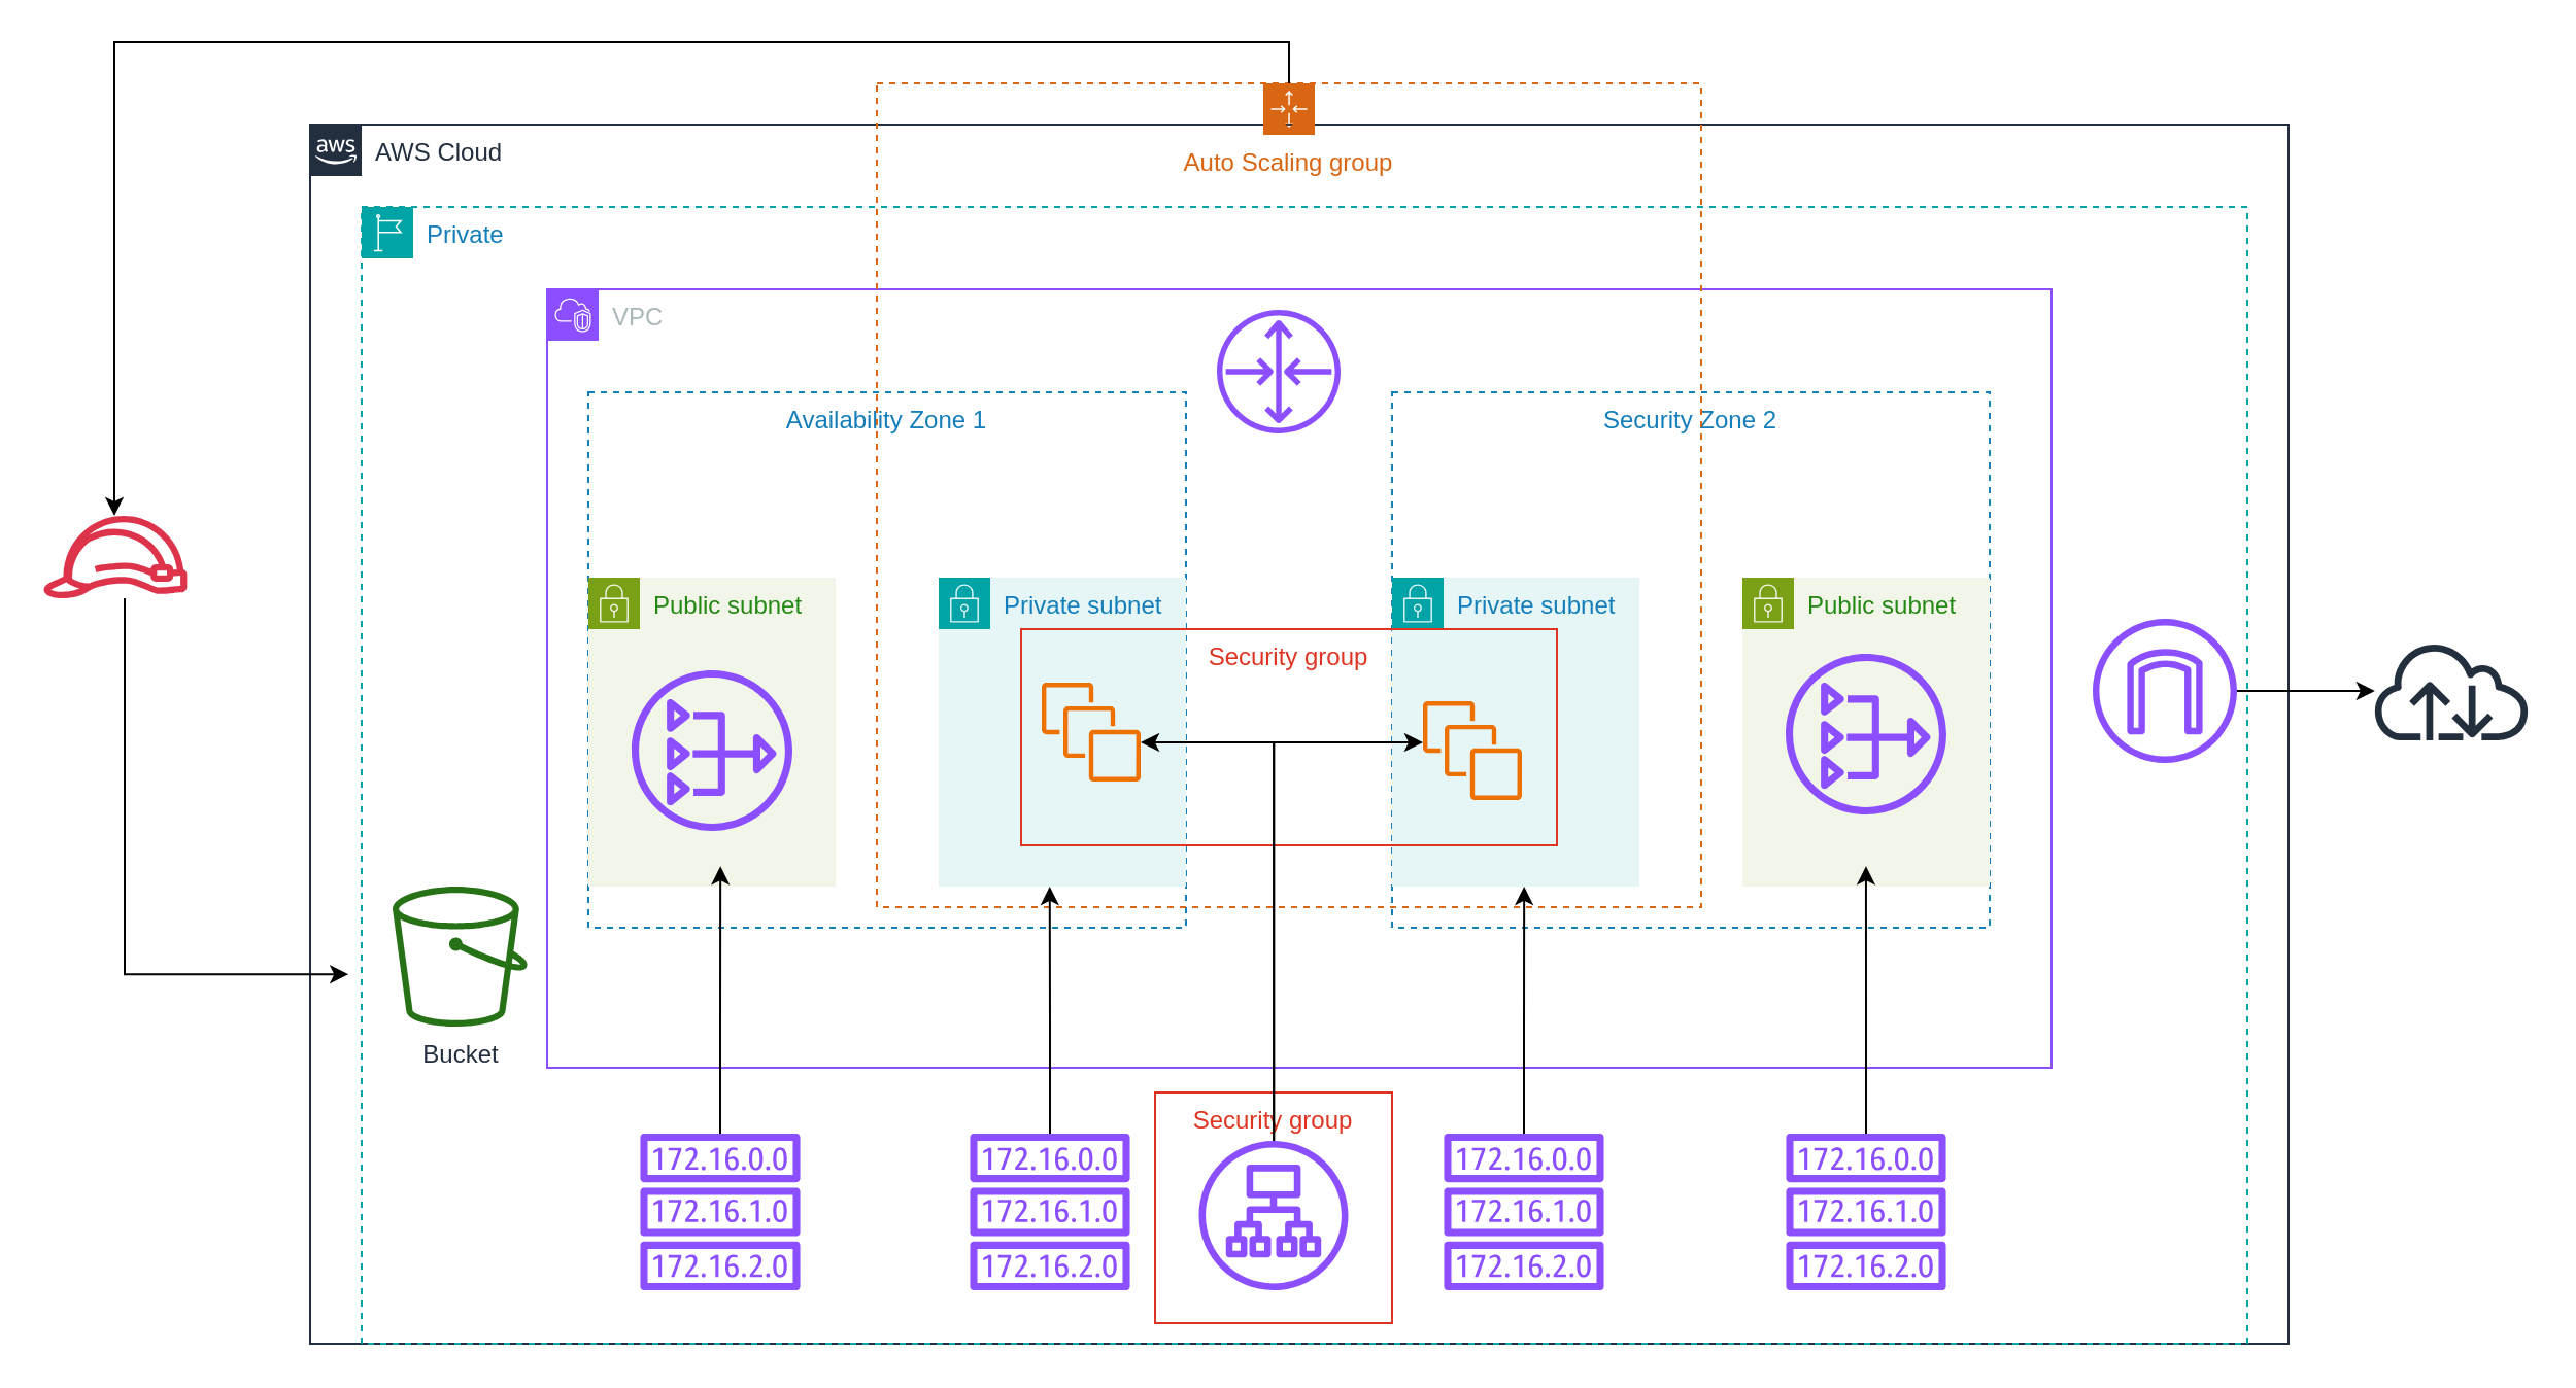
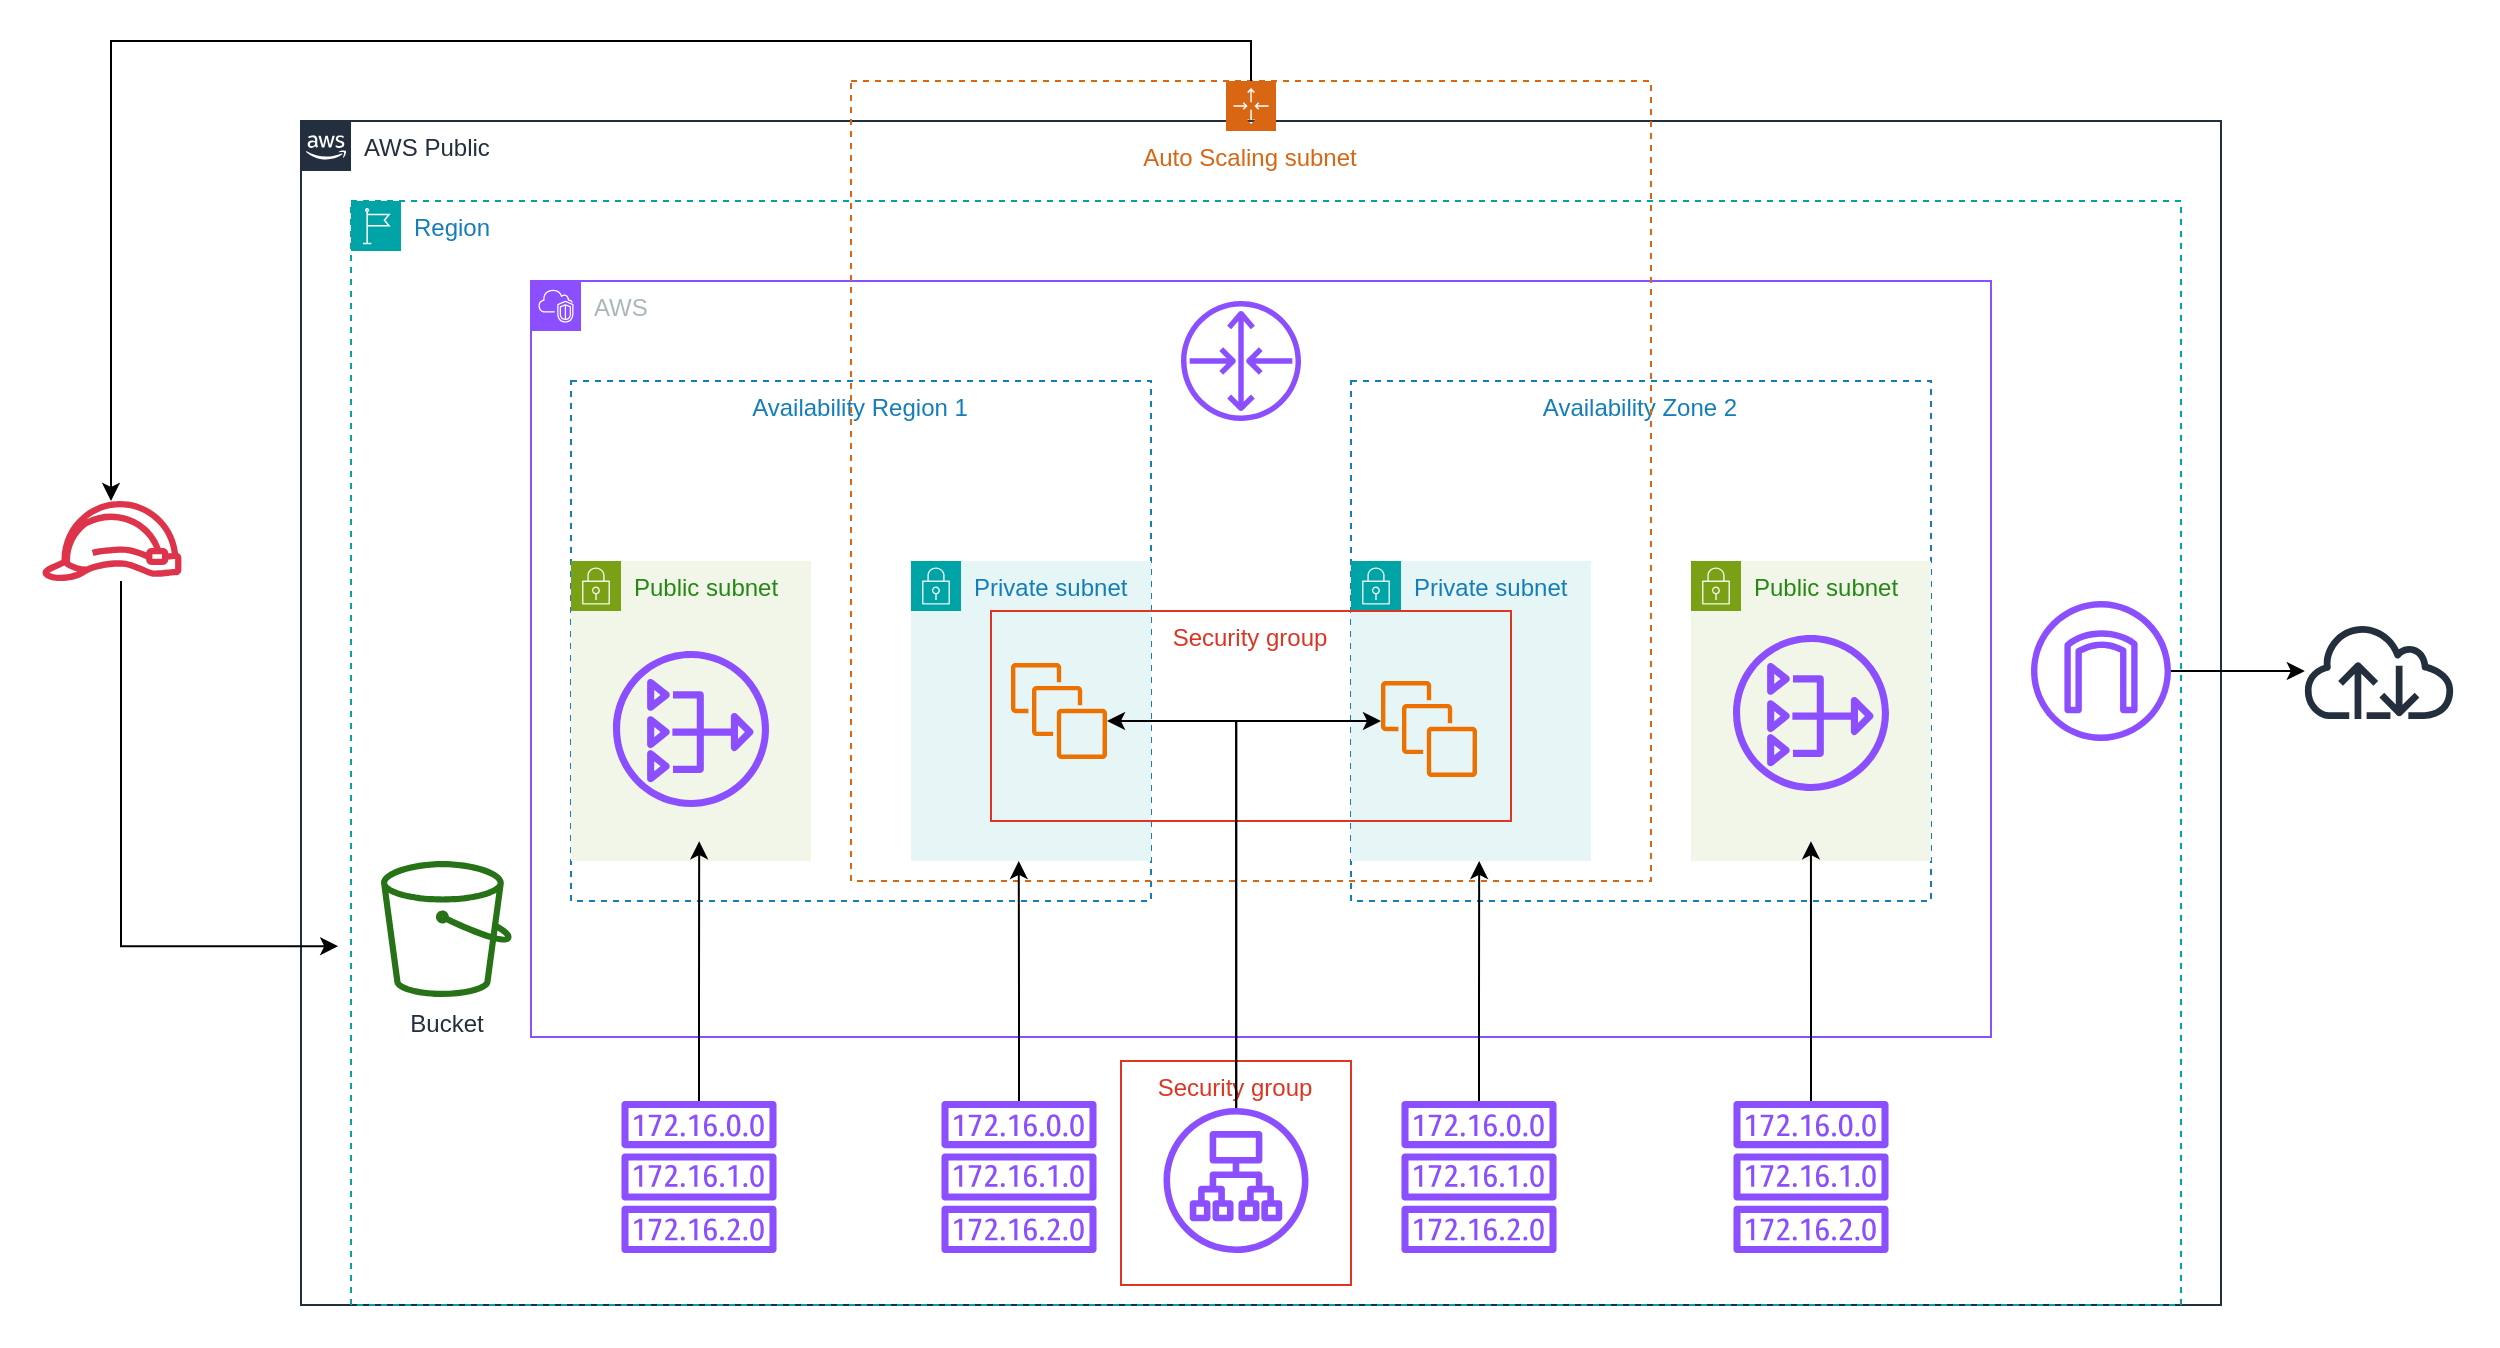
- <mxCell id="2" value="AWS Cloud" style="points=[[0,0],[0.25,0],[0.5,0],[0.75,0],[1,0],[1,0.25],[1,0.5],[1,0.75],[1,1],[0.75,1],[0.5,1],[0.25,1],[0,1],[0,0.75],[0,0.5],[0,0.25]];outlineConnect=0;gradientColor=none;html=1;whiteSpace=wrap;fontSize=12;fontStyle=0;shape=mxgraph.aws4.group;grIcon=mxgraph.aws4.group_aws_cloud_alt;strokeColor=#232F3E;fillColor=none;verticalAlign=top;align=left;spacingLeft=30;fontColor=#232F3E;dashed=0;labelBackgroundColor=#ffffff;container=1;pointerEvents=0;collapsible=0;recursiveResize=0;" parent="1" vertex="1"><mxGeometry x="150" y="60" width="960" height="592" as="geometry" /></mxCell>
+ <mxCell id="2" value="AWS Public" style="points=[[0,0],[0.25,0],[0.5,0],[0.75,0],[1,0],[1,0.25],[1,0.5],[1,0.75],[1,1],[0.75,1],[0.5,1],[0.25,1],[0,1],[0,0.75],[0,0.5],[0,0.25]];outlineConnect=0;gradientColor=none;html=1;whiteSpace=wrap;fontSize=12;fontStyle=0;shape=mxgraph.aws4.group;grIcon=mxgraph.aws4.group_aws_cloud_alt;strokeColor=#232F3E;fillColor=none;verticalAlign=top;align=left;spacingLeft=30;fontColor=#232F3E;dashed=0;labelBackgroundColor=#ffffff;container=1;pointerEvents=0;collapsible=0;recursiveResize=0;" parent="1" vertex="1"><mxGeometry x="150" y="60" width="960" height="592" as="geometry" /></mxCell>
- <mxCell id="14" value="Auto Scaling group" style="points=[[0,0],[0.25,0],[0.5,0],[0.75,0],[1,0],[1,0.25],[1,0.5],[1,0.75],[1,1],[0.75,1],[0.5,1],[0.25,1],[0,1],[0,0.75],[0,0.5],[0,0.25]];outlineConnect=0;gradientColor=none;html=1;whiteSpace=wrap;fontSize=12;fontStyle=0;container=1;pointerEvents=0;collapsible=0;recursiveResize=0;shape=mxgraph.aws4.groupCenter;grIcon=mxgraph.aws4.group_auto_scaling_group;grStroke=1;strokeColor=#D86613;fillColor=none;verticalAlign=top;align=center;fontColor=#D86613;dashed=1;spacingTop=25;" parent="6" vertex="1"><mxGeometry x="160" y="-100" width="400" height="400" as="geometry" /></mxCell>
+ <mxCell id="14" value="Auto Scaling subnet" style="points=[[0,0],[0.25,0],[0.5,0],[0.75,0],[1,0],[1,0.25],[1,0.5],[1,0.75],[1,1],[0.75,1],[0.5,1],[0.25,1],[0,1],[0,0.75],[0,0.5],[0,0.25]];outlineConnect=0;gradientColor=none;html=1;whiteSpace=wrap;fontSize=12;fontStyle=0;container=1;pointerEvents=0;collapsible=0;recursiveResize=0;shape=mxgraph.aws4.groupCenter;grIcon=mxgraph.aws4.group_auto_scaling_group;grStroke=1;strokeColor=#D86613;fillColor=none;verticalAlign=top;align=center;fontColor=#D86613;dashed=1;spacingTop=25;" parent="6" vertex="1"><mxGeometry x="160" y="-100" width="400" height="400" as="geometry" /></mxCell>
- <mxCell id="3" value="Private" style="points=[[0,0],[0.25,0],[0.5,0],[0.75,0],[1,0],[1,0.25],[1,0.5],[1,0.75],[1,1],[0.75,1],[0.5,1],[0.25,1],[0,1],[0,0.75],[0,0.5],[0,0.25]];outlineConnect=0;gradientColor=none;html=1;whiteSpace=wrap;fontSize=12;fontStyle=0;container=1;pointerEvents=0;collapsible=0;recursiveResize=0;shape=mxgraph.aws4.group;grIcon=mxgraph.aws4.group_region;strokeColor=#00A4A6;fillColor=none;verticalAlign=top;align=left;spacingLeft=30;fontColor=#147EBA;dashed=1;" parent="2" vertex="1"><mxGeometry x="25" y="40" width="915" height="552" as="geometry" /></mxCell>
+ <mxCell id="3" value="Region" style="points=[[0,0],[0.25,0],[0.5,0],[0.75,0],[1,0],[1,0.25],[1,0.5],[1,0.75],[1,1],[0.75,1],[0.5,1],[0.25,1],[0,1],[0,0.75],[0,0.5],[0,0.25]];outlineConnect=0;gradientColor=none;html=1;whiteSpace=wrap;fontSize=12;fontStyle=0;container=1;pointerEvents=0;collapsible=0;recursiveResize=0;shape=mxgraph.aws4.group;grIcon=mxgraph.aws4.group_region;strokeColor=#00A4A6;fillColor=none;verticalAlign=top;align=left;spacingLeft=30;fontColor=#147EBA;dashed=1;" parent="2" vertex="1"><mxGeometry x="25" y="40" width="915" height="552" as="geometry" /></mxCell>
- <mxCell id="6" value="VPC" style="points=[[0,0],[0.25,0],[0.5,0],[0.75,0],[1,0],[1,0.25],[1,0.5],[1,0.75],[1,1],[0.75,1],[0.5,1],[0.25,1],[0,1],[0,0.75],[0,0.5],[0,0.25]];outlineConnect=0;gradientColor=none;html=1;whiteSpace=wrap;fontSize=12;fontStyle=0;container=1;pointerEvents=0;collapsible=0;recursiveResize=0;shape=mxgraph.aws4.group;grIcon=mxgraph.aws4.group_vpc2;strokeColor=#8C4FFF;fillColor=none;verticalAlign=top;align=left;spacingLeft=30;fontColor=#AAB7B8;dashed=0;" parent="3" vertex="1"><mxGeometry x="90" y="40" width="730" height="378" as="geometry" /></mxCell>
+ <mxCell id="6" value="AWS" style="points=[[0,0],[0.25,0],[0.5,0],[0.75,0],[1,0],[1,0.25],[1,0.5],[1,0.75],[1,1],[0.75,1],[0.5,1],[0.25,1],[0,1],[0,0.75],[0,0.5],[0,0.25]];outlineConnect=0;gradientColor=none;html=1;whiteSpace=wrap;fontSize=12;fontStyle=0;container=1;pointerEvents=0;collapsible=0;recursiveResize=0;shape=mxgraph.aws4.group;grIcon=mxgraph.aws4.group_vpc2;strokeColor=#8C4FFF;fillColor=none;verticalAlign=top;align=left;spacingLeft=30;fontColor=#AAB7B8;dashed=0;" parent="3" vertex="1"><mxGeometry x="90" y="40" width="730" height="378" as="geometry" /></mxCell>
- <mxCell id="7" value="Availability Zone 1" style="fillColor=none;strokeColor=#147EBA;dashed=1;verticalAlign=top;fontStyle=0;fontColor=#147EBA;whiteSpace=wrap;html=1;" parent="6" vertex="1"><mxGeometry x="20" y="50" width="290" height="260" as="geometry" /></mxCell>
+ <mxCell id="7" value="Availability Region 1" style="fillColor=none;strokeColor=#147EBA;dashed=1;verticalAlign=top;fontStyle=0;fontColor=#147EBA;whiteSpace=wrap;html=1;" parent="6" vertex="1"><mxGeometry x="20" y="50" width="290" height="260" as="geometry" /></mxCell>
- <mxCell id="11" value="Security Zone 2" style="fillColor=none;strokeColor=#147EBA;dashed=1;verticalAlign=top;fontStyle=0;fontColor=#147EBA;whiteSpace=wrap;html=1;" parent="6" vertex="1"><mxGeometry x="410" y="50" width="290" height="260" as="geometry" /></mxCell>
+ <mxCell id="11" value="Availability Zone 2" style="fillColor=none;strokeColor=#147EBA;dashed=1;verticalAlign=top;fontStyle=0;fontColor=#147EBA;whiteSpace=wrap;html=1;" parent="6" vertex="1"><mxGeometry x="410" y="50" width="290" height="260" as="geometry" /></mxCell>
